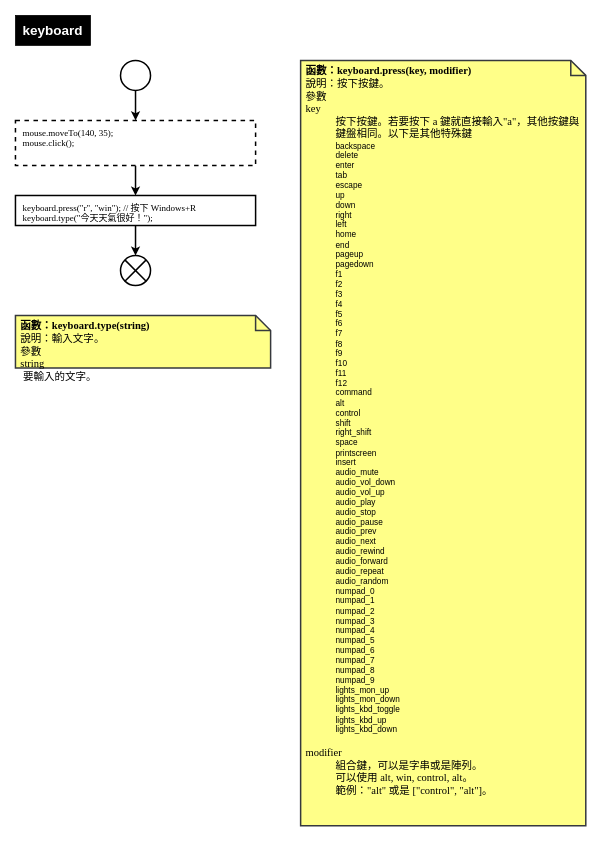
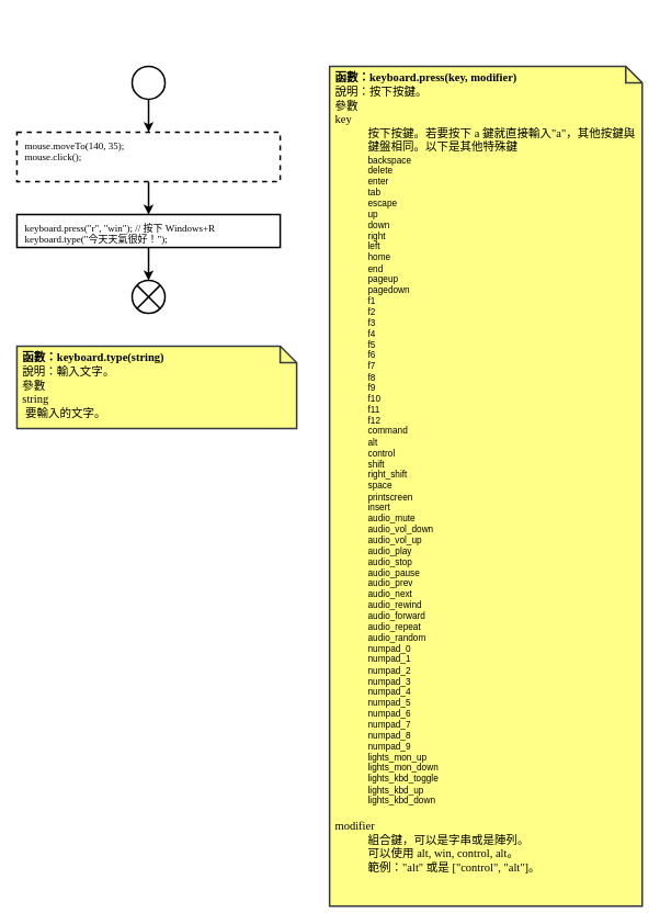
- <mxCell id="7" value="keyboard" style="rounded=0;whiteSpace=wrap;html=1;fillColor=#000000;fontColor=#FFFFFF;fontSize=18;fontStyle=1;strokeWidth=1;movable=1;resizable=1;rotatable=1;deletable=1;editable=1;connectable=1;" parent="1" vertex="1"><mxGeometry x="20" y="20" width="100" height="40" as="geometry" /></mxCell>
- <mxCell id="11" value="&lt;font style=&quot;font-size: 14px;&quot;&gt;&lt;b style=&quot;&quot;&gt;&lt;font style=&quot;font-size: 14px;&quot;&gt;函數：keyboard.type(string)&lt;/font&gt;&lt;/b&gt;&lt;br&gt;說明：輸入文字&lt;/font&gt;&lt;span style=&quot;background-color: initial;&quot;&gt;&lt;font style=&quot;font-size: 14px;&quot;&gt;。&lt;br&gt;參數&lt;br&gt;string&lt;br&gt;&lt;span style=&quot;white-space: pre;&quot;&gt; &lt;/span&gt;要輸入的文字。&lt;br&gt;&lt;/font&gt;&lt;/span&gt;" style="shape=note;strokeWidth=2;fontSize=14;size=20;whiteSpace=wrap;html=1;fillColor=#ffff88;strokeColor=#36393d;align=left;spacingLeft=5;verticalAlign=top;fontFamily=Tahoma;" vertex="1" parent="1"><mxGeometry x="20" y="420" width="340" height="70" as="geometry" /></mxCell>
+ <mxCell id="11" value="&lt;font style=&quot;font-size: 14px;&quot;&gt;&lt;b style=&quot;&quot;&gt;&lt;font style=&quot;font-size: 14px;&quot;&gt;函數：keyboard.type(string)&lt;/font&gt;&lt;/b&gt;&lt;br&gt;說明：輸入文字&lt;/font&gt;&lt;span style=&quot;background-color: initial;&quot;&gt;&lt;font style=&quot;font-size: 14px;&quot;&gt;。&lt;br&gt;參數&lt;br&gt;string&lt;br&gt;&lt;span style=&quot;white-space: pre;&quot;&gt; &lt;/span&gt;要輸入的文字。&lt;br&gt;&lt;/font&gt;&lt;/span&gt;" style="shape=note;strokeWidth=2;fontSize=14;size=20;whiteSpace=wrap;html=1;fillColor=#ffff88;strokeColor=#36393d;align=left;spacingLeft=5;verticalAlign=top;fontFamily=Tahoma;" vertex="1" parent="1"><mxGeometry x="20" y="420" width="340" height="100" as="geometry" /></mxCell>
